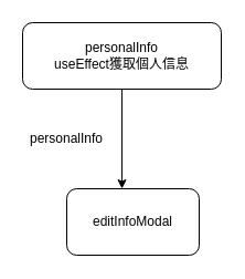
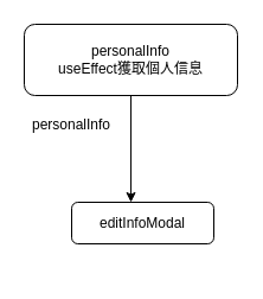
- <mxCell id="5" value="personalInfo" style="text;html=1;strokeColor=none;fillColor=none;align=center;verticalAlign=middle;whiteSpace=wrap;rounded=0;" vertex="1" parent="1"><mxGeometry x="20" y="110" width="80" height="30" as="geometry" /></mxCell>
+ <mxCell id="5" value="personalInfo" style="text;html=1;strokeColor=none;fillColor=none;align=center;verticalAlign=middle;whiteSpace=wrap;rounded=0;" vertex="1" parent="1"><mxGeometry x="20" y="90" width="80" height="30" as="geometry" /></mxCell>
- <mxCell id="4" value="editInfoModal&lt;br&gt;" style="whiteSpace=wrap;html=1;rounded=1;" vertex="1" parent="1"><mxGeometry x="60" y="170" width="120" height="60" as="geometry" /></mxCell>
+ <mxCell id="4" value="editInfoModal&lt;br&gt;" style="whiteSpace=wrap;html=1;rounded=1;" vertex="1" parent="1"><mxGeometry x="60" y="170" width="120" height="35" as="geometry" /></mxCell>
